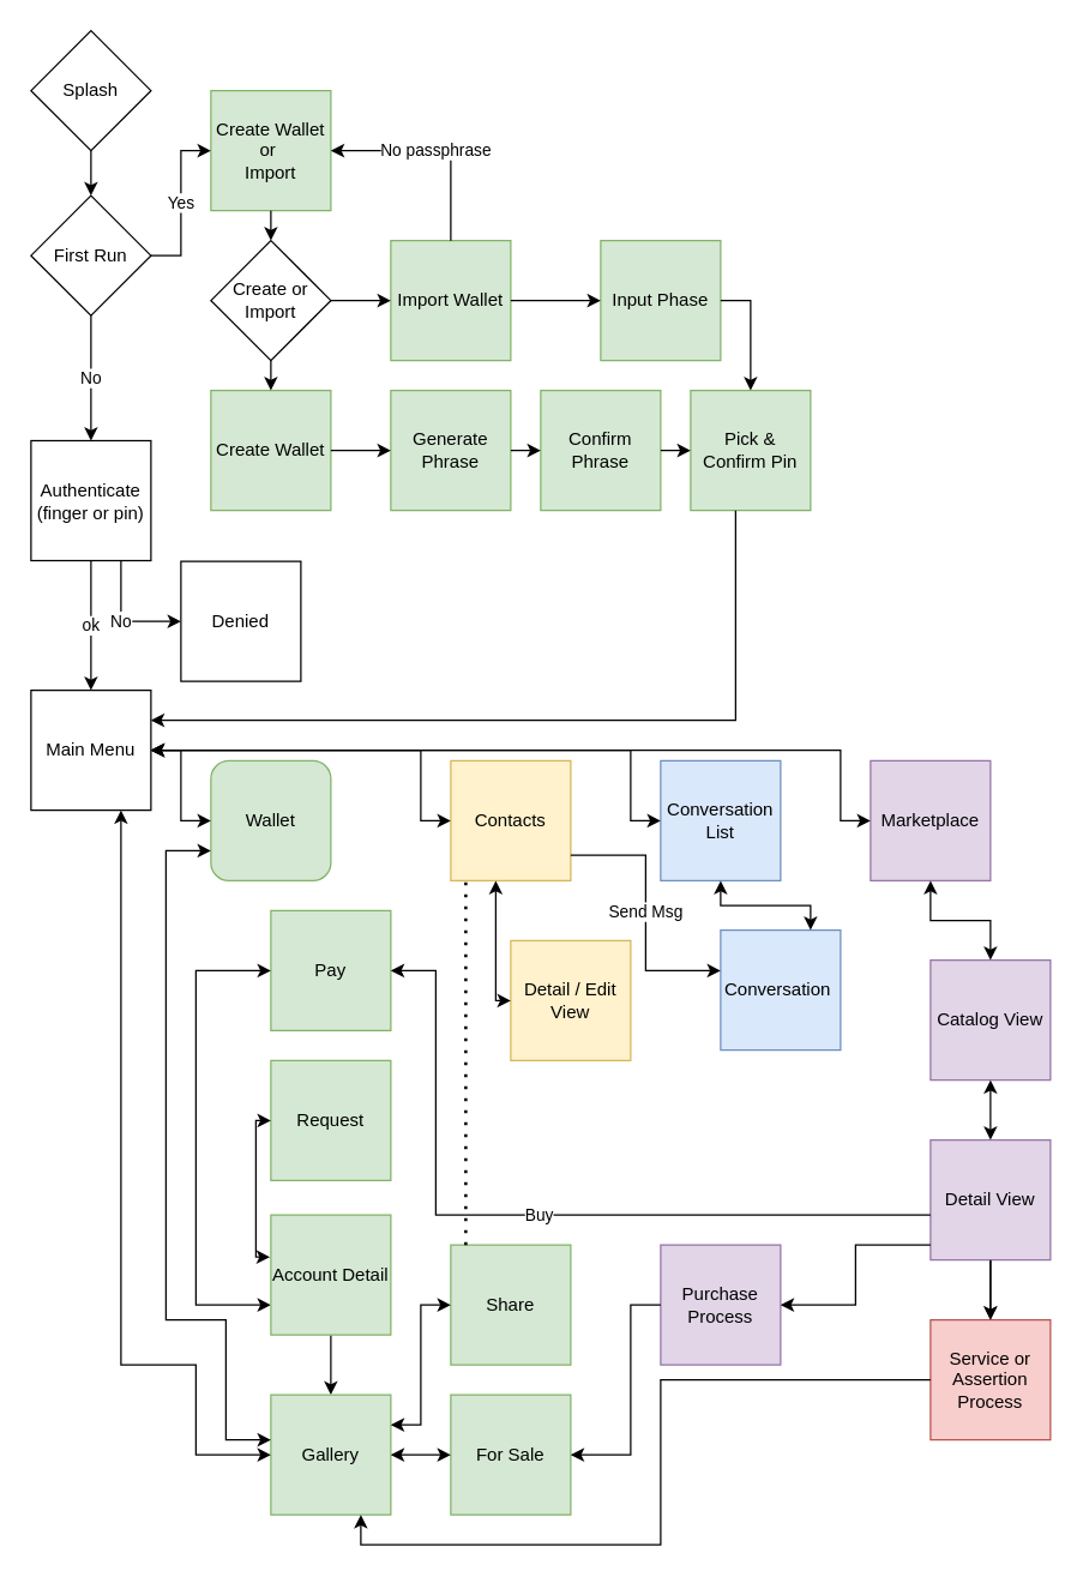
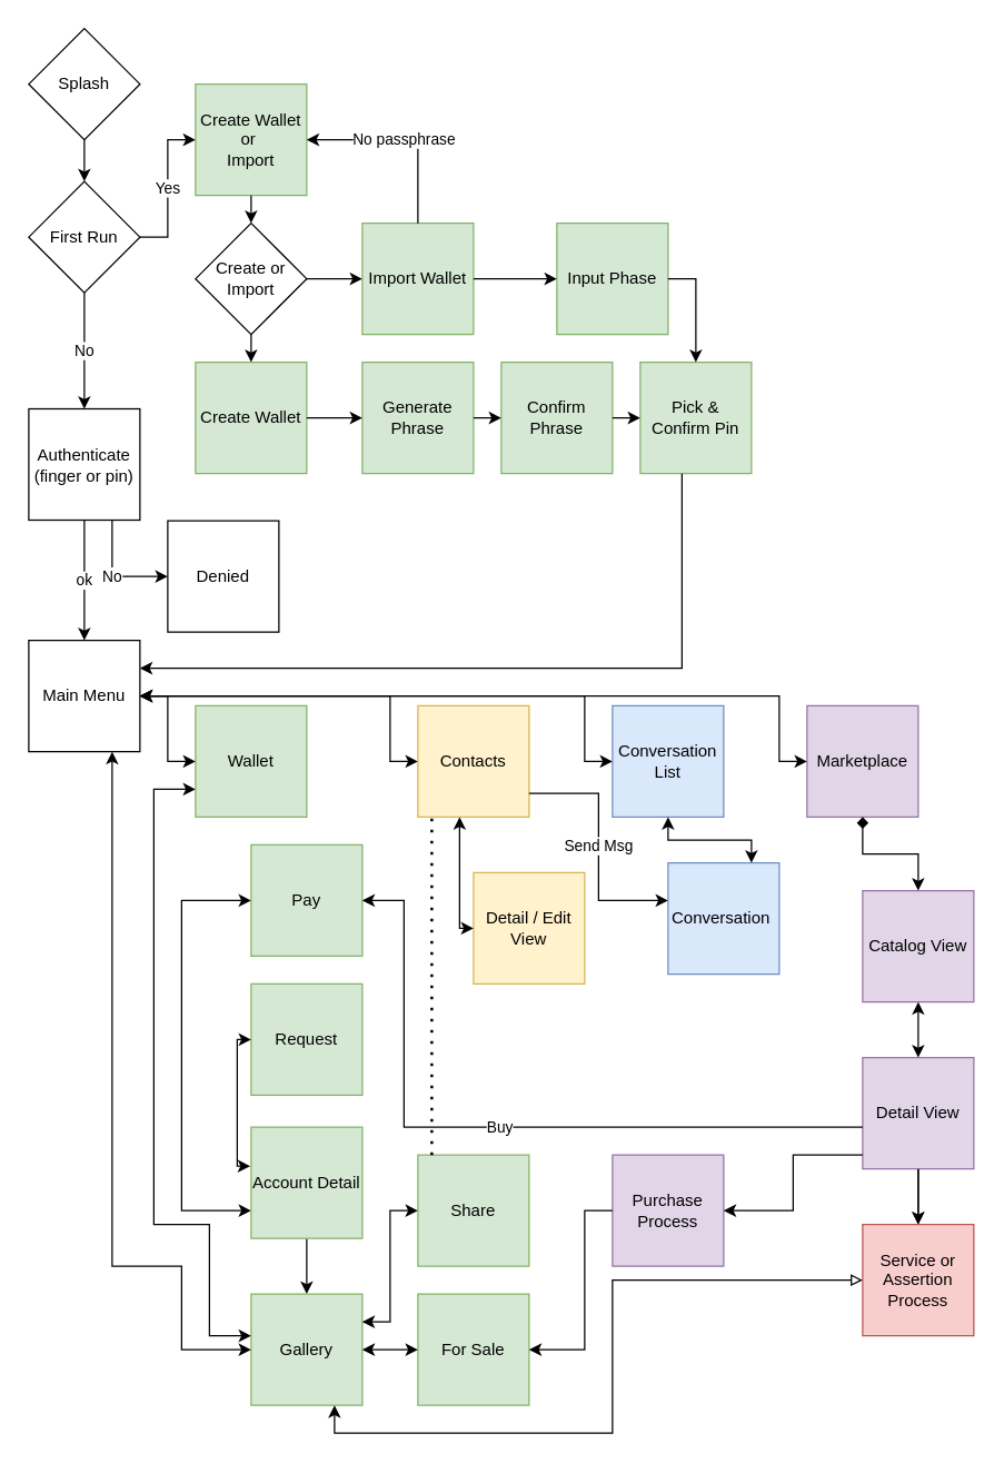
- <mxCell id="11" value="Wallet" style="whiteSpace=wrap;html=1;aspect=fixed;fillColor=#d5e8d4;strokeColor=#82b366;rounded=1;" vertex="1" parent="1"><mxGeometry x="140" y="507" width="80" height="80" as="geometry" /></mxCell>
+ <mxCell id="11" value="Wallet" style="whiteSpace=wrap;html=1;aspect=fixed;fillColor=#d5e8d4;strokeColor=#82b366;" vertex="1" parent="1"><mxGeometry x="140" y="507" width="80" height="80" as="geometry" /></mxCell>
- <mxCell id="33" value="" style="endArrow=classic;startArrow=classic;html=1;rounded=0;edgeStyle=orthogonalEdgeStyle;" edge="1" parent="1" source="29" target="10"><mxGeometry width="50" height="50" relative="1" as="geometry"><mxPoint x="540" y="530" as="sourcePoint" /><mxPoint x="590" y="480" as="targetPoint" /></mxGeometry></mxCell>
+ <mxCell id="33" value="" style="endArrow=diamond;startArrow=classic;html=1;rounded=0;edgeStyle=orthogonalEdgeStyle;" edge="1" parent="1" source="29" target="10"><mxGeometry width="50" height="50" relative="1" as="geometry"><mxPoint x="540" y="530" as="sourcePoint" /><mxPoint x="590" y="480" as="targetPoint" /></mxGeometry></mxCell>
- <mxCell id="64" value="" style="endArrow=none;startArrow=classic;html=1;rounded=0;edgeStyle=orthogonalEdgeStyle;endFill=0;exitX=0.75;exitY=1;exitDx=0;exitDy=0;" edge="1" parent="1" source="32" target="62"><mxGeometry width="50" height="50" relative="1" as="geometry"><mxPoint x="670" y="890" as="sourcePoint" /><mxPoint x="670" y="850" as="targetPoint" /><Array as="points"><mxPoint x="240" y="1030" /><mxPoint x="440" y="1030" /><mxPoint x="440" y="920" /></Array></mxGeometry></mxCell>
+ <mxCell id="64" value="" style="endArrow=block;startArrow=classic;html=1;rounded=0;edgeStyle=orthogonalEdgeStyle;endFill=0;exitX=0.75;exitY=1;exitDx=0;exitDy=0;" edge="1" parent="1" source="32" target="62"><mxGeometry width="50" height="50" relative="1" as="geometry"><mxPoint x="670" y="890" as="sourcePoint" /><mxPoint x="670" y="850" as="targetPoint" /><Array as="points"><mxPoint x="240" y="1030" /><mxPoint x="440" y="1030" /><mxPoint x="440" y="920" /></Array></mxGeometry></mxCell>
